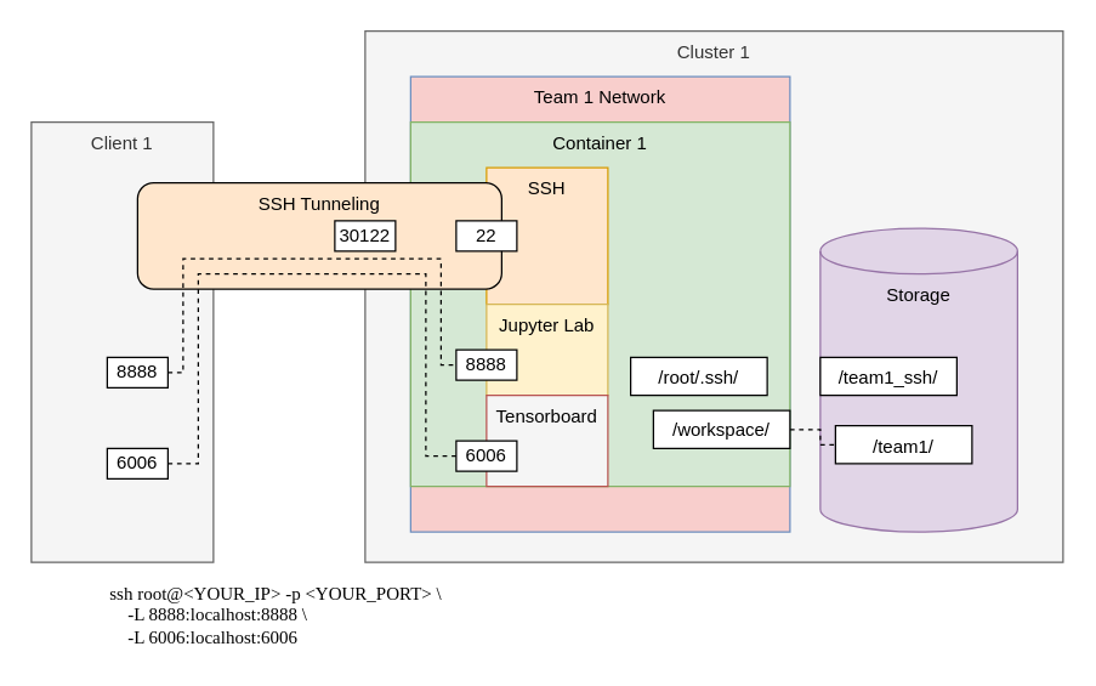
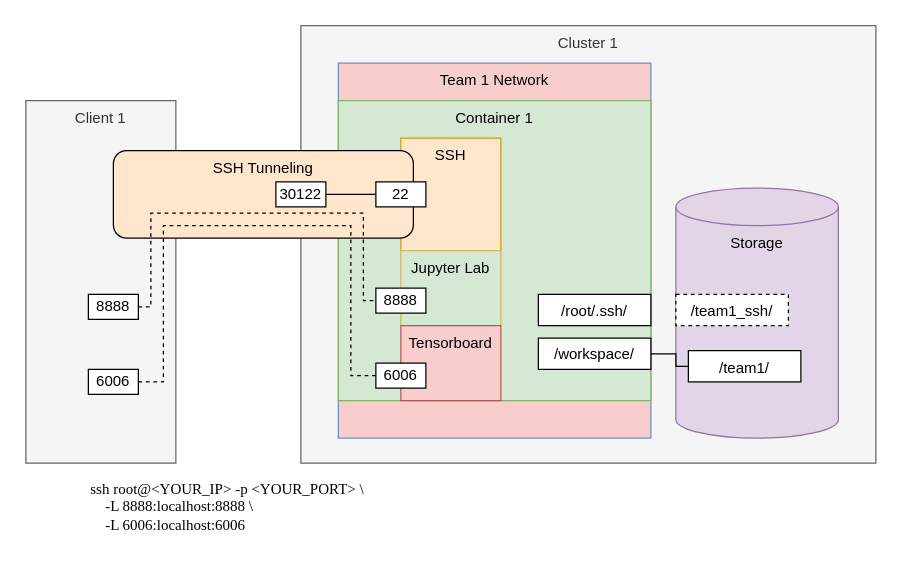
+ <mxCell id="17" value="" style="edgeStyle=orthogonalEdgeStyle;rounded=0;orthogonalLoop=1;jettySize=auto;html=1;fontFamily=Helvetica;fontSize=12;fontColor=default;startArrow=none;startFill=0;endArrow=none;endFill=0;" edge="1" parent="1" source="18" target="16"><mxGeometry relative="1" as="geometry" /></mxCell>
- <mxCell id="10" value="Jupyter Lab" style="rounded=0;whiteSpace=wrap;html=1;verticalAlign=top;fillColor=#fff2cc;strokeColor=#d6b656;" vertex="1" parent="1"><mxGeometry x="320" y="200" width="80" height="60" as="geometry" /></mxCell>
+ <mxCell id="10" value="Jupyter Lab" style="rounded=0;whiteSpace=wrap;html=1;verticalAlign=top;fillColor=#d5e8d4;strokeColor=#d6b656;" vertex="1" parent="1"><mxGeometry x="320" y="200" width="80" height="60" as="geometry" /></mxCell>
- <mxCell id="23" value="&lt;div&gt;/root/.ssh/&lt;/div&gt;" style="rounded=0;whiteSpace=wrap;html=1;fillStyle=diag;strokeColor=default;align=center;verticalAlign=top;fontFamily=Helvetica;fontSize=12;fontColor=default;fillColor=default;" vertex="1" parent="1"><mxGeometry x="415" y="235" width="90" height="25" as="geometry" /></mxCell>
+ <mxCell id="23" value="&lt;div&gt;/root/.ssh/&lt;/div&gt;" style="rounded=0;whiteSpace=wrap;html=1;fillStyle=diag;strokeColor=default;align=center;verticalAlign=top;fontFamily=Helvetica;fontSize=12;fontColor=default;fillColor=default;" vertex="1" parent="1"><mxGeometry x="430" y="235" width="90" height="25" as="geometry" /></mxCell>
- <mxCell id="24" value="/team1_ssh/" style="rounded=0;whiteSpace=wrap;html=1;fillStyle=diag;strokeColor=default;align=center;verticalAlign=top;fontFamily=Helvetica;fontSize=12;fontColor=default;fillColor=default;" vertex="1" parent="1"><mxGeometry x="540" y="235" width="90" height="25" as="geometry" /></mxCell>
+ <mxCell id="24" value="/team1_ssh/" style="rounded=0;whiteSpace=wrap;html=1;fillStyle=diag;strokeColor=default;align=center;verticalAlign=top;fontFamily=Helvetica;fontSize=12;fontColor=default;fillColor=default;dashed=1;" vertex="1" parent="1"><mxGeometry x="540" y="235" width="90" height="25" as="geometry" /></mxCell>
- <mxCell id="7" style="edgeStyle=orthogonalEdgeStyle;rounded=0;orthogonalLoop=1;jettySize=auto;html=1;entryX=0;entryY=0.5;entryDx=0;entryDy=0;fontFamily=Helvetica;fontSize=12;fontColor=default;endArrow=none;endFill=0;dashed=1;" edge="1" parent="1" source="8" target="25"><mxGeometry relative="1" as="geometry" /></mxCell>
+ <mxCell id="7" style="edgeStyle=orthogonalEdgeStyle;rounded=0;orthogonalLoop=1;jettySize=auto;html=1;entryX=0;entryY=0.5;entryDx=0;entryDy=0;fontFamily=Helvetica;fontSize=12;fontColor=default;endArrow=none;endFill=0;" edge="1" parent="1" source="8" target="25"><mxGeometry relative="1" as="geometry" /></mxCell>
- <mxCell id="11" value="Tensorboard" style="rounded=0;whiteSpace=wrap;html=1;verticalAlign=top;fillColor=#f5f5f5;strokeColor=#b85450;" vertex="1" parent="1"><mxGeometry x="320" y="260" width="80" height="60" as="geometry" /></mxCell>
+ <mxCell id="11" value="Tensorboard" style="rounded=0;whiteSpace=wrap;html=1;verticalAlign=top;fillColor=#f8cecc;strokeColor=#b85450;" vertex="1" parent="1"><mxGeometry x="320" y="260" width="80" height="60" as="geometry" /></mxCell>
